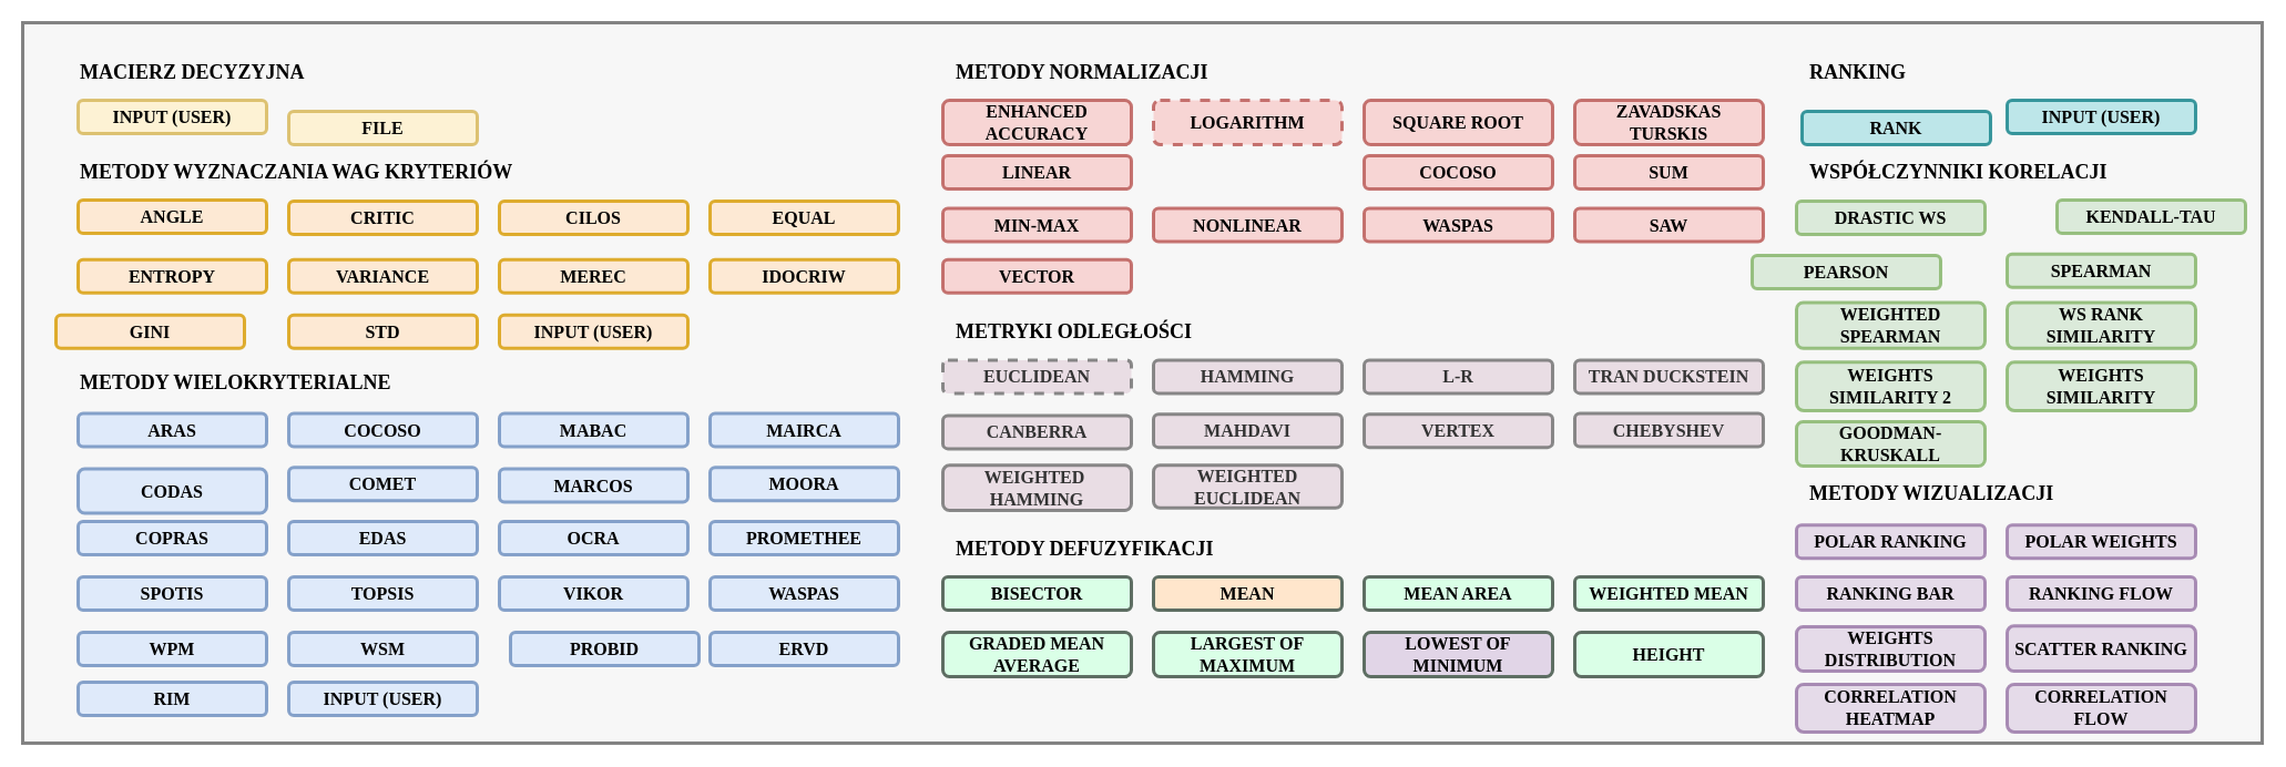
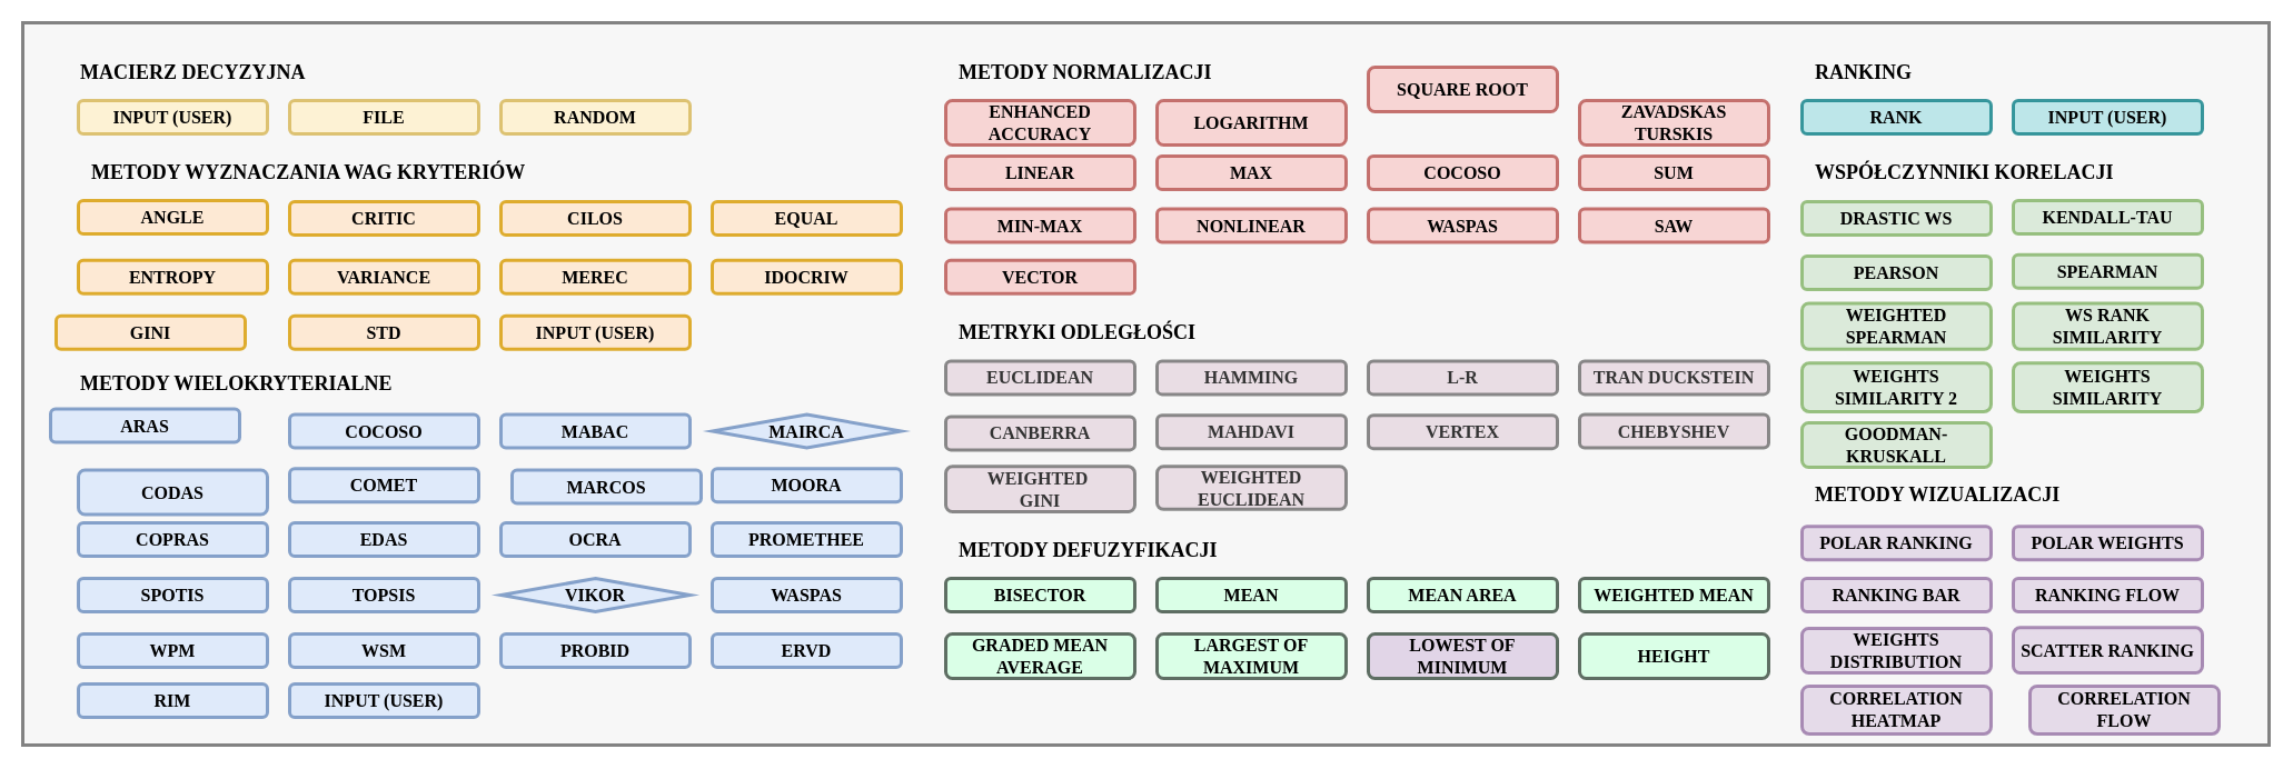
+ <mxCell id="45" value="RANDOM" style="rounded=1;whiteSpace=wrap;html=1;fontFamily=Verdana;fontSize=16;fillColor=#fff2cc;strokeColor=#d6b656;strokeWidth=3;opacity=80;fontStyle=1" vertex="1" parent="1"><mxGeometry x="450" y="90" width="170" height="30" as="geometry" /></mxCell>
- <mxCell id="32" value="LOGARITHM" style="rounded=1;whiteSpace=wrap;html=1;fontFamily=Verdana;fontSize=16;fillColor=#f8cecc;strokeColor=#b85450;strokeWidth=3;opacity=80;fontStyle=1;dashed=1;" vertex="1" parent="1"><mxGeometry x="1040" y="90" width="170" height="40" as="geometry" /></mxCell>
+ <mxCell id="32" value="LOGARITHM" style="rounded=1;whiteSpace=wrap;html=1;fontFamily=Verdana;fontSize=16;fillColor=#f8cecc;strokeColor=#b85450;strokeWidth=3;opacity=80;fontStyle=1" vertex="1" parent="1"><mxGeometry x="1040" y="90" width="170" height="40" as="geometry" /></mxCell>
- <mxCell id="40" value="SQUARE ROOT" style="rounded=1;whiteSpace=wrap;html=1;fontFamily=Verdana;fontSize=16;fillColor=#f8cecc;strokeColor=#b85450;strokeWidth=3;opacity=80;fontStyle=1" vertex="1" parent="1"><mxGeometry x="1230" y="90" width="170" height="40" as="geometry" /></mxCell>
+ <mxCell id="40" value="SQUARE ROOT" style="rounded=1;whiteSpace=wrap;html=1;fontFamily=Verdana;fontSize=16;fillColor=#f8cecc;strokeColor=#b85450;strokeWidth=3;opacity=80;fontStyle=1" vertex="1" parent="1"><mxGeometry x="1230" y="60" width="170" height="40" as="geometry" /></mxCell>
- <mxCell id="44" value="FILE" style="rounded=1;whiteSpace=wrap;html=1;fontFamily=Verdana;fontSize=16;fillColor=#fff2cc;strokeColor=#d6b656;strokeWidth=3;opacity=80;fontStyle=1" vertex="1" parent="1"><mxGeometry x="260" y="100" width="170" height="30" as="geometry" /></mxCell>
+ <mxCell id="44" value="FILE" style="rounded=1;whiteSpace=wrap;html=1;fontFamily=Verdana;fontSize=16;fillColor=#fff2cc;strokeColor=#d6b656;strokeWidth=3;opacity=80;fontStyle=1" vertex="1" parent="1"><mxGeometry x="260" y="90" width="170" height="30" as="geometry" /></mxCell>
- <mxCell id="57" value="RANK" style="rounded=1;whiteSpace=wrap;html=1;fontFamily=Verdana;fontSize=16;fillColor=#b0e3e6;strokeColor=#0e8088;opacity=80;strokeWidth=3;fontStyle=1" vertex="1" parent="1"><mxGeometry x="1625" y="100" width="170" height="30" as="geometry" /></mxCell>
+ <mxCell id="57" value="RANK" style="rounded=1;whiteSpace=wrap;html=1;fontFamily=Verdana;fontSize=16;fillColor=#b0e3e6;strokeColor=#0e8088;opacity=80;strokeWidth=3;fontStyle=1" vertex="1" parent="1"><mxGeometry x="1620" y="90" width="170" height="30" as="geometry" /></mxCell>
- <mxCell id="90" value="METODY WYZNACZANIA WAG KRYTERIÓW" style="text;html=1;strokeColor=none;fillColor=none;align=left;verticalAlign=middle;whiteSpace=wrap;rounded=0;fontFamily=Verdana;spacingLeft=10;fontStyle=1;fontSize=18;" vertex="1" parent="1"><mxGeometry x="60" y="140" width="480" height="30" as="geometry" /></mxCell>
+ <mxCell id="90" value="METODY WYZNACZANIA WAG KRYTERIÓW" style="text;html=1;strokeColor=none;fillColor=none;align=left;verticalAlign=middle;whiteSpace=wrap;rounded=0;fontFamily=Verdana;spacingLeft=10;fontStyle=1;fontSize=18;" vertex="1" parent="1"><mxGeometry x="70" y="140" width="480" height="30" as="geometry" /></mxCell>
+ <mxCell id="33" value="MAX" style="rounded=1;whiteSpace=wrap;html=1;fontFamily=Verdana;fontSize=16;fillColor=#f8cecc;strokeColor=#b85450;strokeWidth=3;opacity=80;fontStyle=1" vertex="1" parent="1"><mxGeometry x="1040" y="140" width="170" height="30" as="geometry" /></mxCell>
- <mxCell id="5" value="KENDALL-TAU" style="rounded=1;whiteSpace=wrap;html=1;fontSize=16;fontFamily=Verdana;fillColor=#d5e8d4;strokeColor=#82b366;strokeWidth=3;opacity=80;fontStyle=1" vertex="1" parent="1"><mxGeometry x="1855" y="180" width="170" height="30" as="geometry" /></mxCell>
+ <mxCell id="5" value="KENDALL-TAU" style="rounded=1;whiteSpace=wrap;html=1;fontSize=16;fontFamily=Verdana;fillColor=#d5e8d4;strokeColor=#82b366;strokeWidth=3;opacity=80;fontStyle=1" vertex="1" parent="1"><mxGeometry x="1810" y="180" width="170" height="30" as="geometry" /></mxCell>
- <mxCell id="4" value="PEARSON" style="rounded=1;whiteSpace=wrap;html=1;fontSize=16;fontFamily=Verdana;fillColor=#d5e8d4;strokeColor=#82b366;strokeWidth=3;opacity=80;fontStyle=1" vertex="1" parent="1"><mxGeometry x="1580" y="230" width="170" height="30" as="geometry" /></mxCell>
+ <mxCell id="4" value="PEARSON" style="rounded=1;whiteSpace=wrap;html=1;fontSize=16;fontFamily=Verdana;fillColor=#d5e8d4;strokeColor=#82b366;strokeWidth=3;opacity=80;fontStyle=1" vertex="1" parent="1"><mxGeometry x="1620" y="230" width="170" height="30" as="geometry" /></mxCell>
- <mxCell id="20" value="EUCLIDEAN" style="rounded=1;whiteSpace=wrap;html=1;fontFamily=Verdana;fontSize=16;fillColor=#e6d8e0;strokeColor=#6E6E6E;opacity=80;strokeWidth=3;fontColor=#333333;fontStyle=1;dashed=1;" vertex="1" parent="1"><mxGeometry x="850" y="324.38" width="170" height="30" as="geometry" /></mxCell>
+ <mxCell id="20" value="EUCLIDEAN" style="rounded=1;whiteSpace=wrap;html=1;fontFamily=Verdana;fontSize=16;fillColor=#e6d8e0;strokeColor=#6E6E6E;opacity=80;strokeWidth=3;fontColor=#333333;fontStyle=1" vertex="1" parent="1"><mxGeometry x="850" y="324.38" width="170" height="30" as="geometry" /></mxCell>
- <mxCell id="59" value="ARAS" style="rounded=1;whiteSpace=wrap;html=1;fontFamily=Verdana;fontSize=16;fillColor=#dae8fc;strokeColor=#6c8ebf;strokeWidth=3;opacity=80;fontStyle=1" vertex="1" parent="1"><mxGeometry x="70" y="372.5" width="170" height="30" as="geometry" /></mxCell>
+ <mxCell id="59" value="ARAS" style="rounded=1;whiteSpace=wrap;html=1;fontFamily=Verdana;fontSize=16;fillColor=#dae8fc;strokeColor=#6c8ebf;strokeWidth=3;opacity=80;fontStyle=1" vertex="1" parent="1"><mxGeometry x="45" y="367.5" width="170" height="30" as="geometry" /></mxCell>
- <mxCell id="66" value="MAIRCA" style="rounded=1;whiteSpace=wrap;html=1;fontFamily=Verdana;fontSize=16;fillColor=#dae8fc;strokeColor=#6c8ebf;strokeWidth=3;opacity=80;fontStyle=1" vertex="1" parent="1"><mxGeometry x="640" y="372.5" width="170" height="30" as="geometry" /></mxCell>
+ <mxCell id="66" value="MAIRCA" style="rhombus;whiteSpace=wrap;html=1;fontFamily=Verdana;fontSize=16;fillColor=#dae8fc;strokeColor=#6c8ebf;strokeWidth=3;opacity=80;fontStyle=1;" vertex="1" parent="1"><mxGeometry x="640" y="372.5" width="170" height="30" as="geometry" /></mxCell>
- <mxCell id="67" value="MARCOS" style="rounded=1;whiteSpace=wrap;html=1;fontFamily=Verdana;fontSize=16;fillColor=#dae8fc;strokeColor=#6c8ebf;strokeWidth=3;opacity=80;fontStyle=1" vertex="1" parent="1"><mxGeometry x="450" y="422.5" width="170" height="30" as="geometry" /></mxCell>
+ <mxCell id="67" value="MARCOS" style="rounded=1;whiteSpace=wrap;html=1;fontFamily=Verdana;fontSize=16;fillColor=#dae8fc;strokeColor=#6c8ebf;strokeWidth=3;opacity=80;fontStyle=1" vertex="1" parent="1"><mxGeometry x="460" y="422.5" width="170" height="30" as="geometry" /></mxCell>
- <mxCell id="25" value="WEIGHTED&amp;nbsp;&lt;div&gt;HAMMING&lt;/div&gt;" style="rounded=1;whiteSpace=wrap;html=1;fontFamily=Verdana;fontSize=16;fillColor=#e6d8e0;strokeColor=#6E6E6E;opacity=80;strokeWidth=3;fontColor=#333333;fontStyle=1" vertex="1" parent="1"><mxGeometry x="850" y="419.37" width="170" height="40.63" as="geometry" /></mxCell>
+ <mxCell id="25" value="WEIGHTED&amp;nbsp;&lt;div&gt;GINI&lt;/div&gt;" style="rounded=1;whiteSpace=wrap;html=1;fontFamily=Verdana;fontSize=16;fillColor=#e6d8e0;strokeColor=#6E6E6E;opacity=80;strokeWidth=3;fontColor=#333333;fontStyle=1" vertex="1" parent="1"><mxGeometry x="850" y="419.37" width="170" height="40.63" as="geometry" /></mxCell>
- <mxCell id="72" value="VIKOR" style="rounded=1;whiteSpace=wrap;html=1;fontFamily=Verdana;fontSize=16;fillColor=#dae8fc;strokeColor=#6c8ebf;strokeWidth=3;opacity=80;fontStyle=1" vertex="1" parent="1"><mxGeometry x="450" y="520" width="170" height="30" as="geometry" /></mxCell>
+ <mxCell id="72" value="VIKOR" style="rhombus;whiteSpace=wrap;html=1;fontFamily=Verdana;fontSize=16;fillColor=#dae8fc;strokeColor=#6c8ebf;strokeWidth=3;opacity=80;fontStyle=1;" vertex="1" parent="1"><mxGeometry x="450" y="520" width="170" height="30" as="geometry" /></mxCell>
- <mxCell id="11" value="MEAN" style="rounded=1;whiteSpace=wrap;html=1;fontFamily=Verdana;fontSize=16;strokeWidth=3;fillColor=#ffe6cc;strokeColor=#5E6E63;fontStyle=1;" vertex="1" parent="1"><mxGeometry x="1040" y="520" width="170" height="30" as="geometry" /></mxCell>
+ <mxCell id="11" value="MEAN" style="rounded=1;whiteSpace=wrap;html=1;fontFamily=Verdana;fontSize=16;strokeWidth=3;fillColor=#daffe7;strokeColor=#5E6E63;fontStyle=1" vertex="1" parent="1"><mxGeometry x="1040" y="520" width="170" height="30" as="geometry" /></mxCell>
- <mxCell id="77" value="PROBID" style="rounded=1;whiteSpace=wrap;html=1;fontFamily=Verdana;fontSize=16;fillColor=#dae8fc;strokeColor=#6c8ebf;strokeWidth=3;opacity=80;fontStyle=1" vertex="1" parent="1"><mxGeometry x="460" y="570" width="170" height="30" as="geometry" /></mxCell>
+ <mxCell id="77" value="PROBID" style="rounded=1;whiteSpace=wrap;html=1;fontFamily=Verdana;fontSize=16;fillColor=#dae8fc;strokeColor=#6c8ebf;strokeWidth=3;opacity=80;fontStyle=1" vertex="1" parent="1"><mxGeometry x="450" y="570" width="170" height="30" as="geometry" /></mxCell>
- <mxCell id="88" value="CORRELATION FLOW" style="rounded=1;whiteSpace=wrap;html=1;fontFamily=Verdana;fontSize=16;fillColor=#e1d5e7;strokeColor=#9673a6;strokeWidth=3;opacity=80;fontStyle=1" vertex="1" parent="1"><mxGeometry x="1810" y="616.88" width="170" height="43.12" as="geometry" /></mxCell>
+ <mxCell id="88" value="CORRELATION FLOW" style="rounded=1;whiteSpace=wrap;html=1;fontFamily=Verdana;fontSize=16;fillColor=#e1d5e7;strokeColor=#9673a6;strokeWidth=3;opacity=80;fontStyle=1" vertex="1" parent="1"><mxGeometry x="1825" y="616.88" width="170" height="43.12" as="geometry" /></mxCell>
